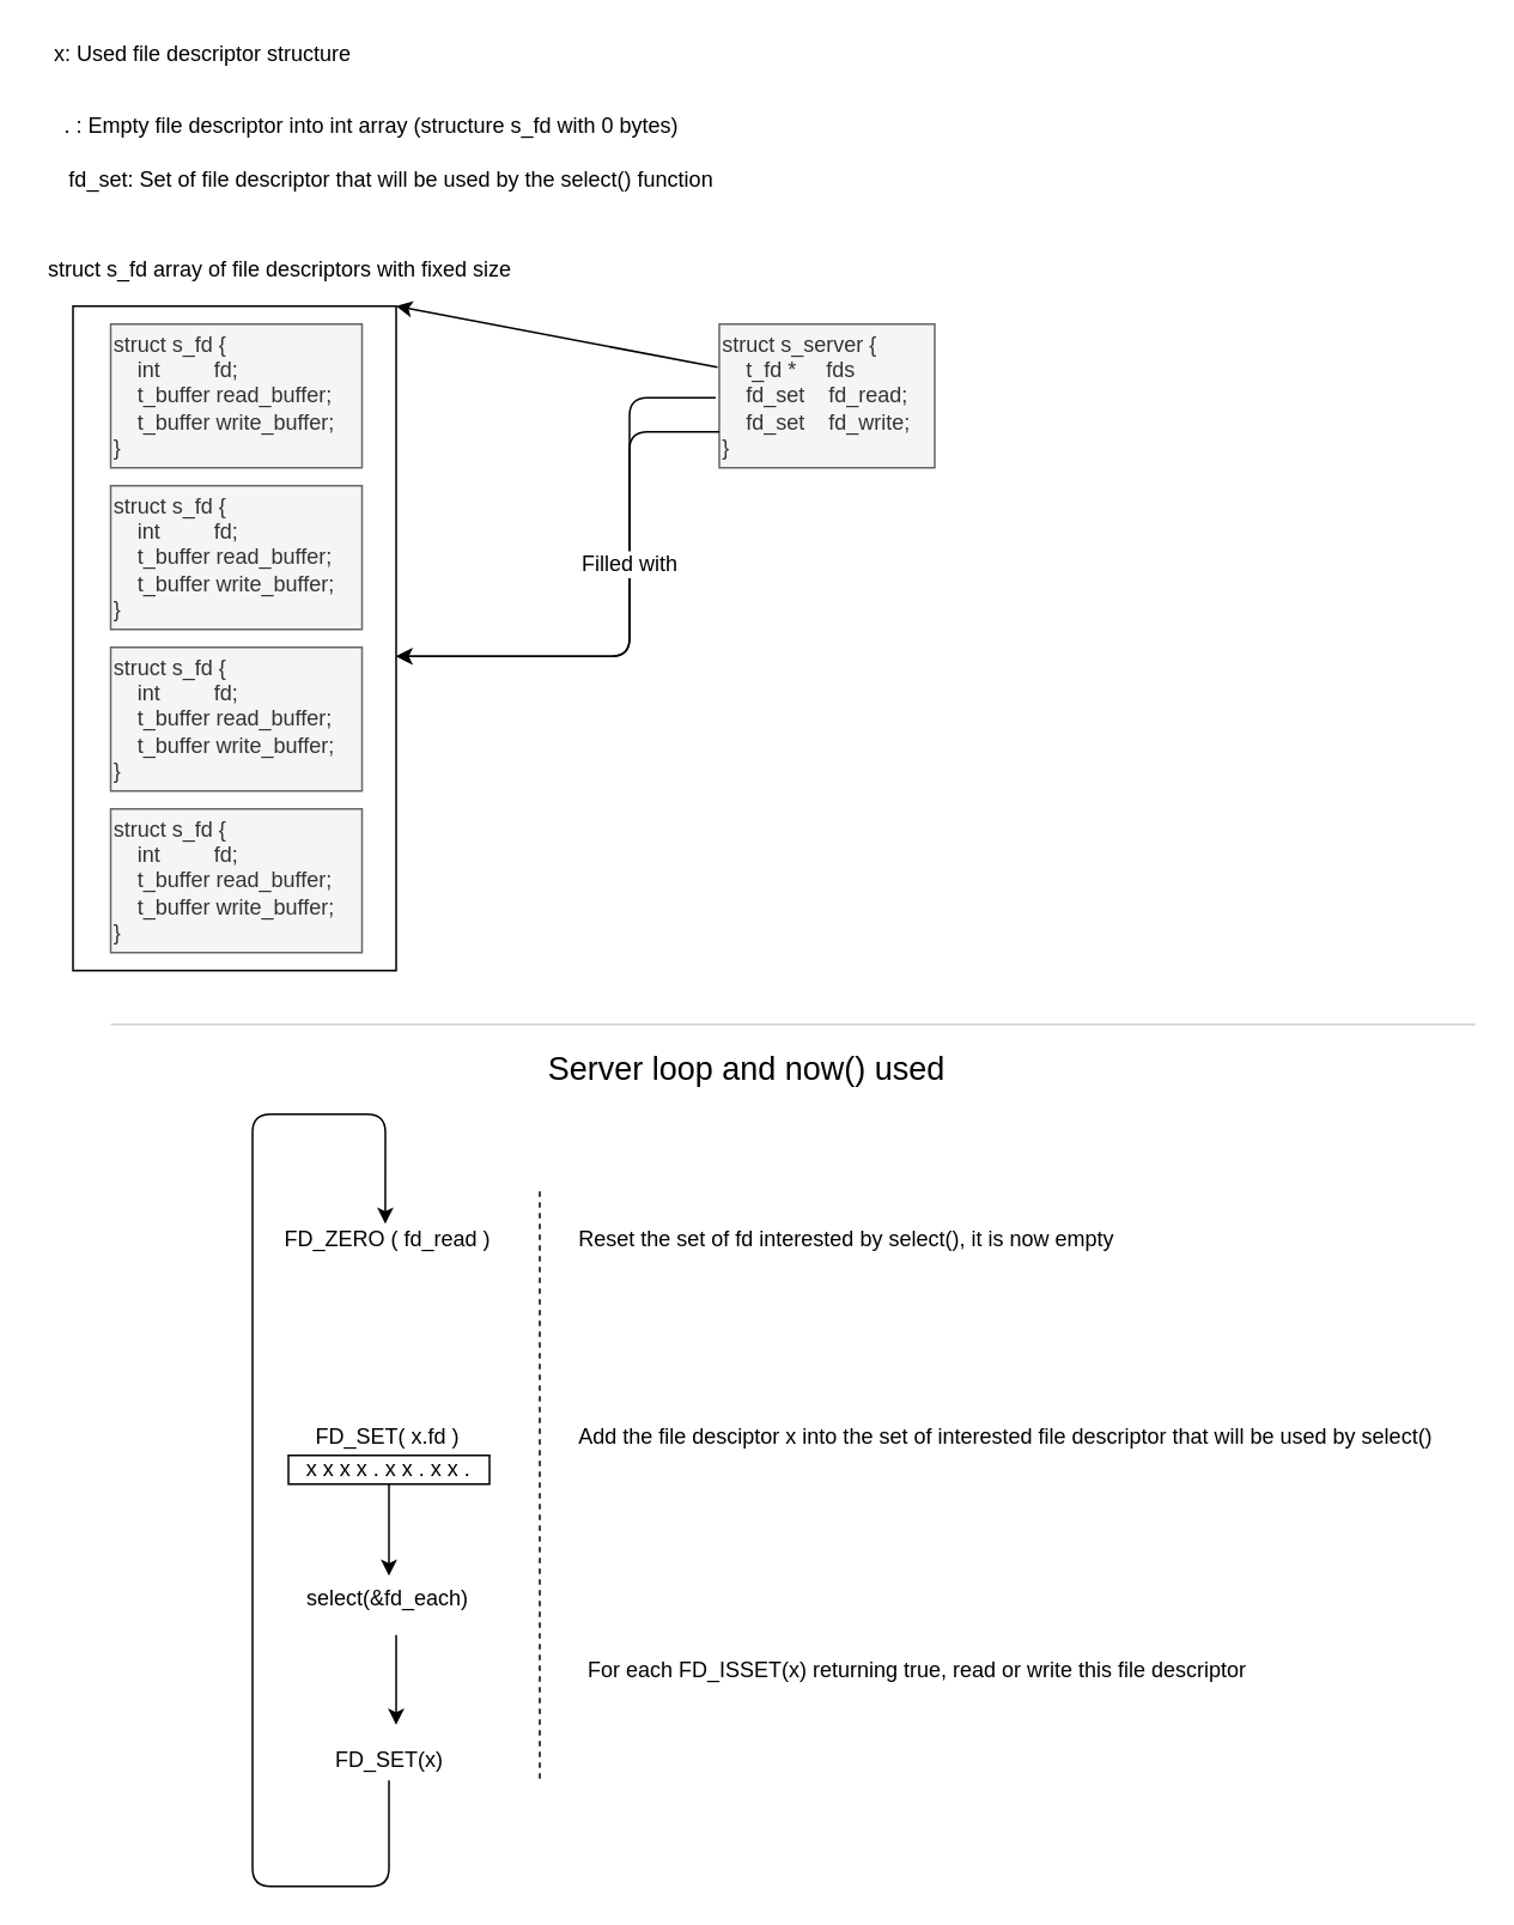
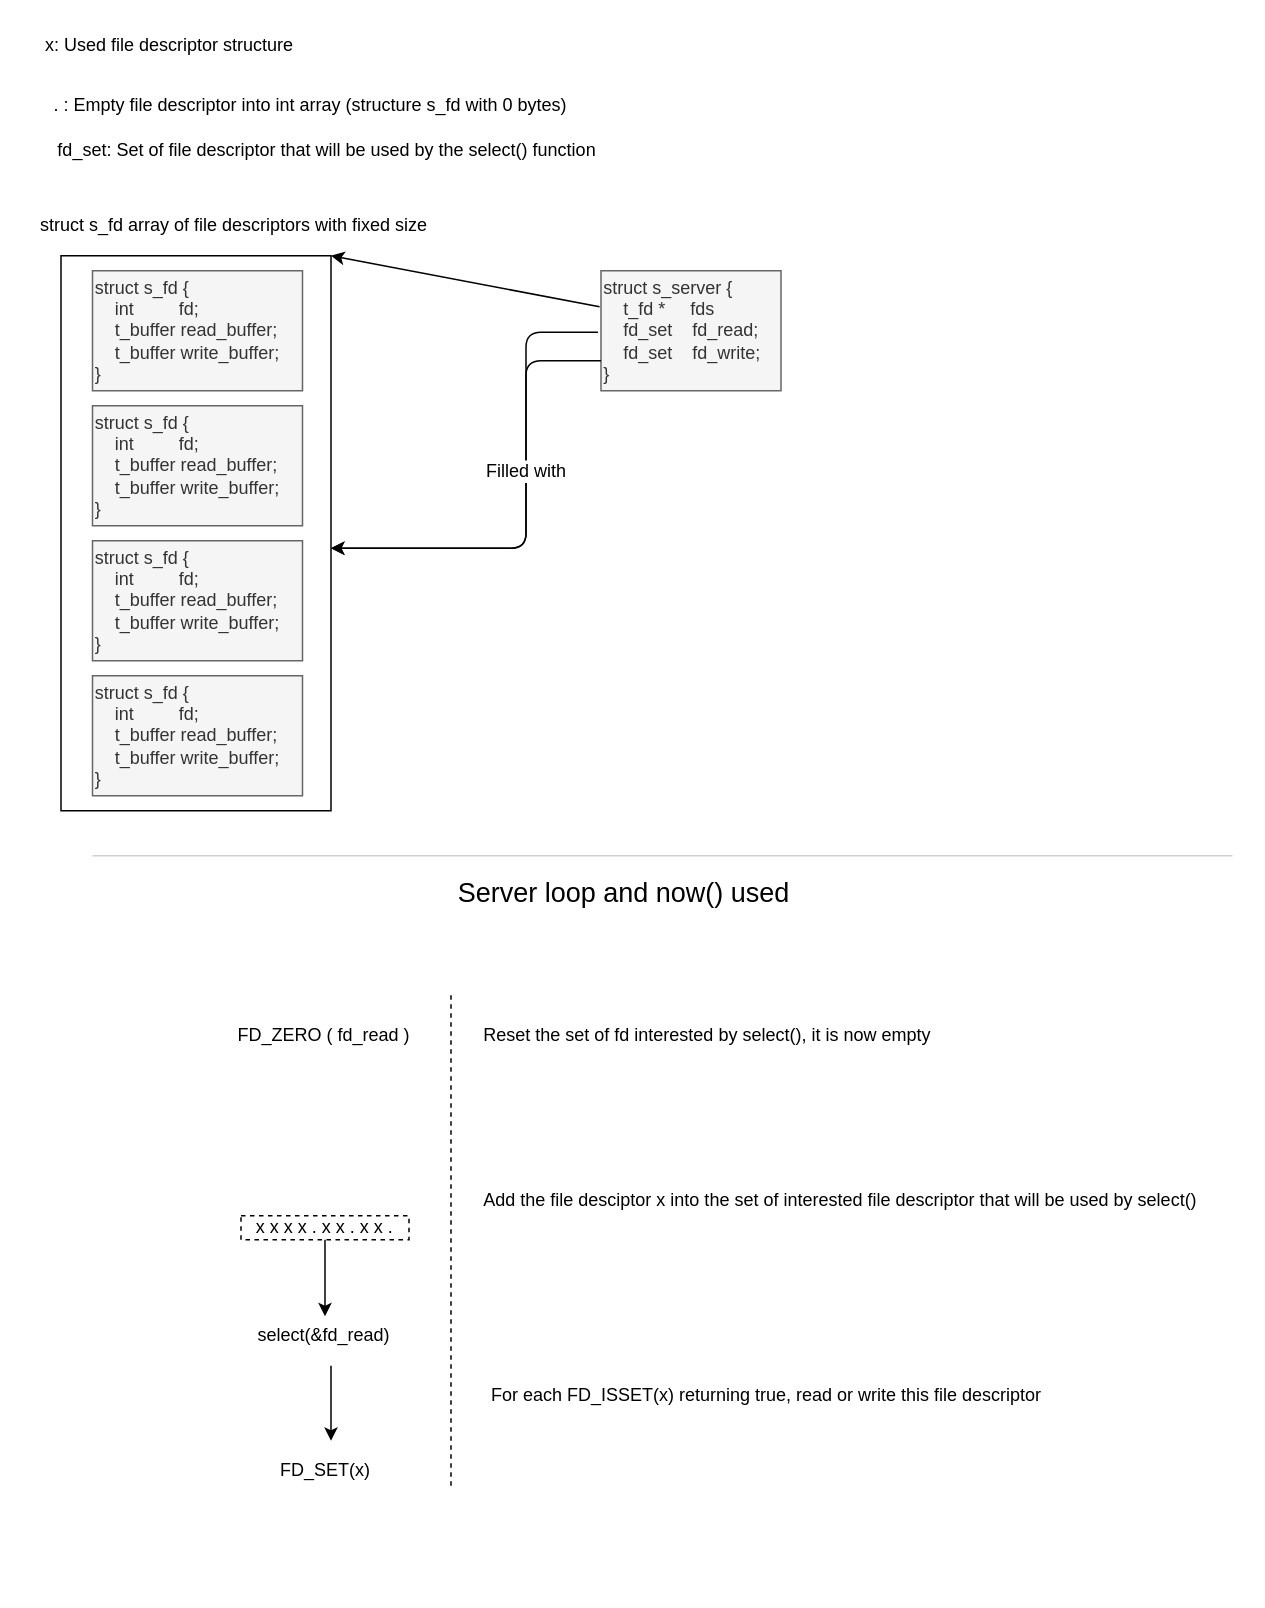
- <mxCell id="10" value="FD_SET( x.fd )" style="text;html=1;align=center;verticalAlign=middle;resizable=0;points=[];;autosize=1;" vertex="1" parent="1"><mxGeometry x="165" y="790" width="100" height="20" as="geometry" /></mxCell>
- <mxCell id="11" value="x x x x . x x . x x ." style="rounded=0;whiteSpace=wrap;html=1;" vertex="1" parent="1"><mxGeometry x="160" y="810" width="112" height="16" as="geometry" /></mxCell>
+ <mxCell id="11" value="x x x x . x x . x x ." style="rounded=0;whiteSpace=wrap;html=1;dashed=1;" vertex="1" parent="1"><mxGeometry x="160" y="810" width="112" height="16" as="geometry" /></mxCell>
- <mxCell id="20" value="" style="endArrow=classic;html=1;exitX=0.5;exitY=1.05;exitDx=0;exitDy=0;exitPerimeter=0;entryX=0.492;entryY=0.05;entryDx=0;entryDy=0;entryPerimeter=0;" edge="1" parent="1" source="12" target="9"><mxGeometry width="50" height="50" relative="1" as="geometry"><mxPoint x="250" y="1050" as="sourcePoint" /><mxPoint x="214" y="680" as="targetPoint" /><Array as="points"><mxPoint x="216" y="1050" /><mxPoint x="140" y="1050" /><mxPoint x="140" y="620" /><mxPoint x="214" y="620" /></Array></mxGeometry></mxCell>
- <mxCell id="19" value="select(&amp;amp;fd_each)" style="text;html=1;align=center;verticalAlign=middle;resizable=0;points=[];;autosize=1;" vertex="1" parent="1"><mxGeometry x="165" y="880" width="100" height="20" as="geometry" /></mxCell>
+ <mxCell id="19" value="select(&amp;amp;fd_read)" style="text;html=1;align=center;verticalAlign=middle;resizable=0;points=[];;autosize=1;" vertex="1" parent="1"><mxGeometry x="165" y="880" width="100" height="20" as="geometry" /></mxCell>
